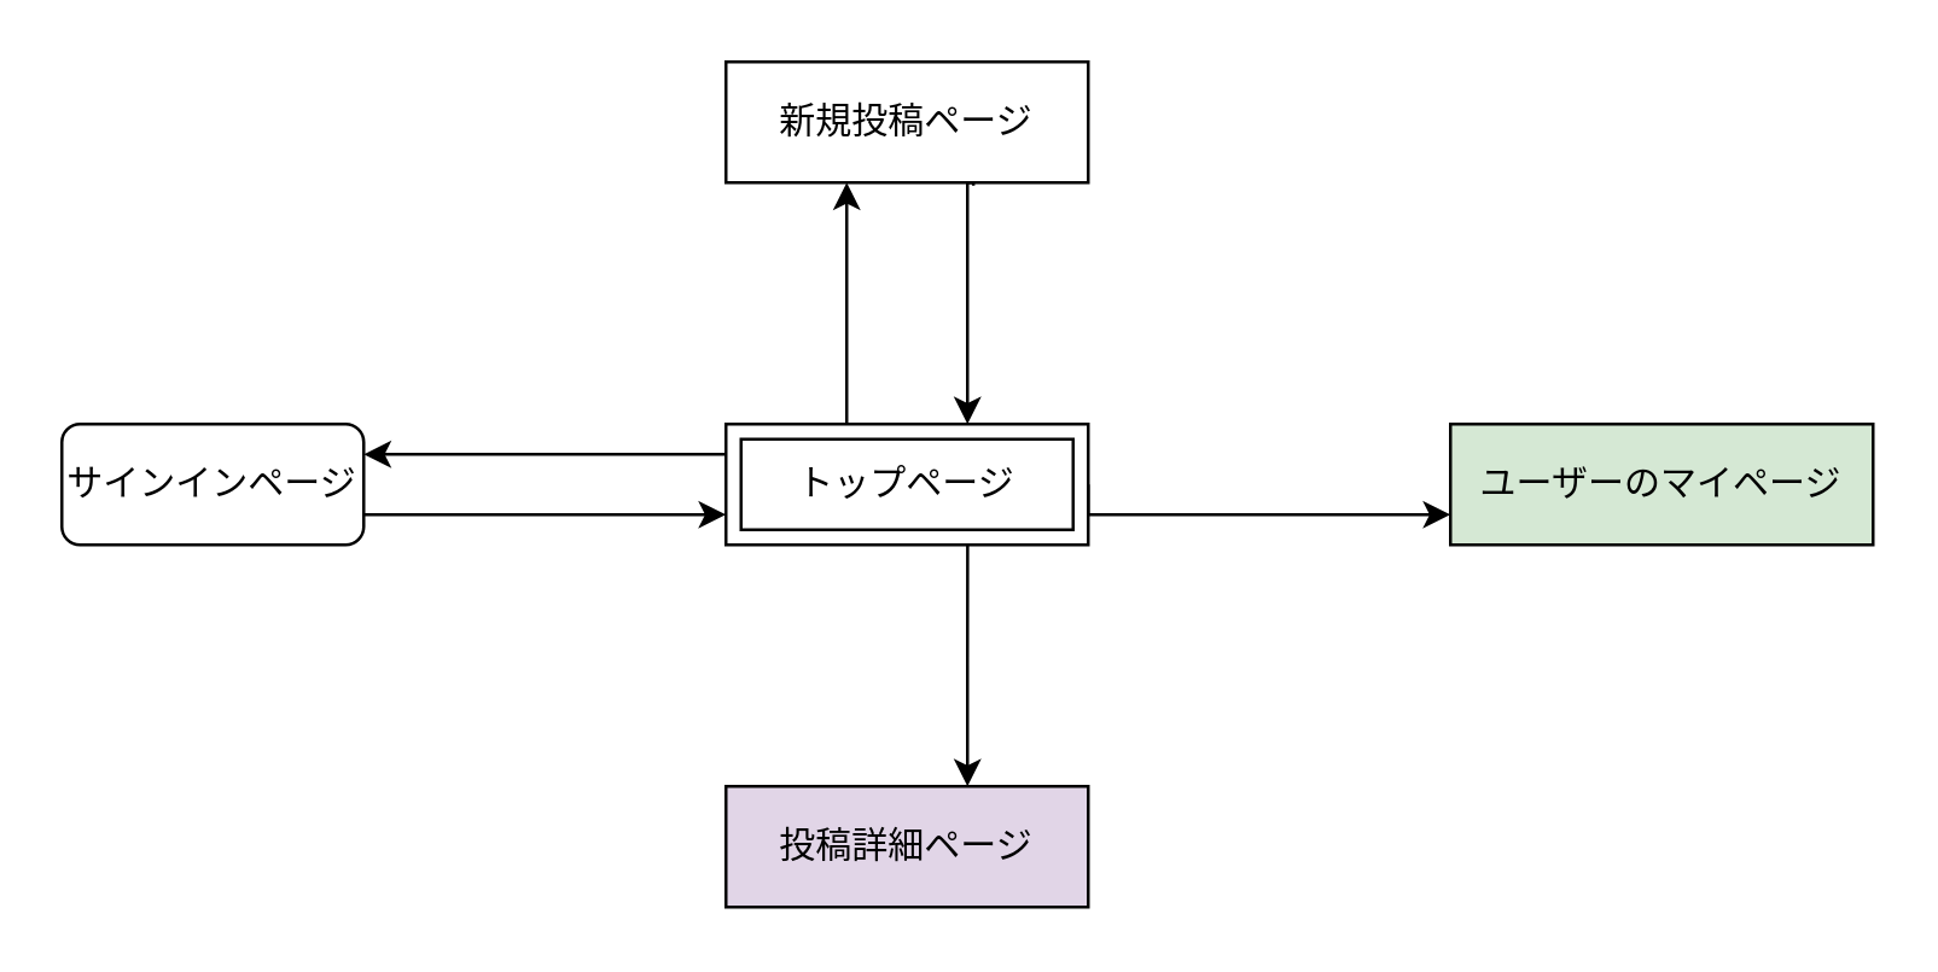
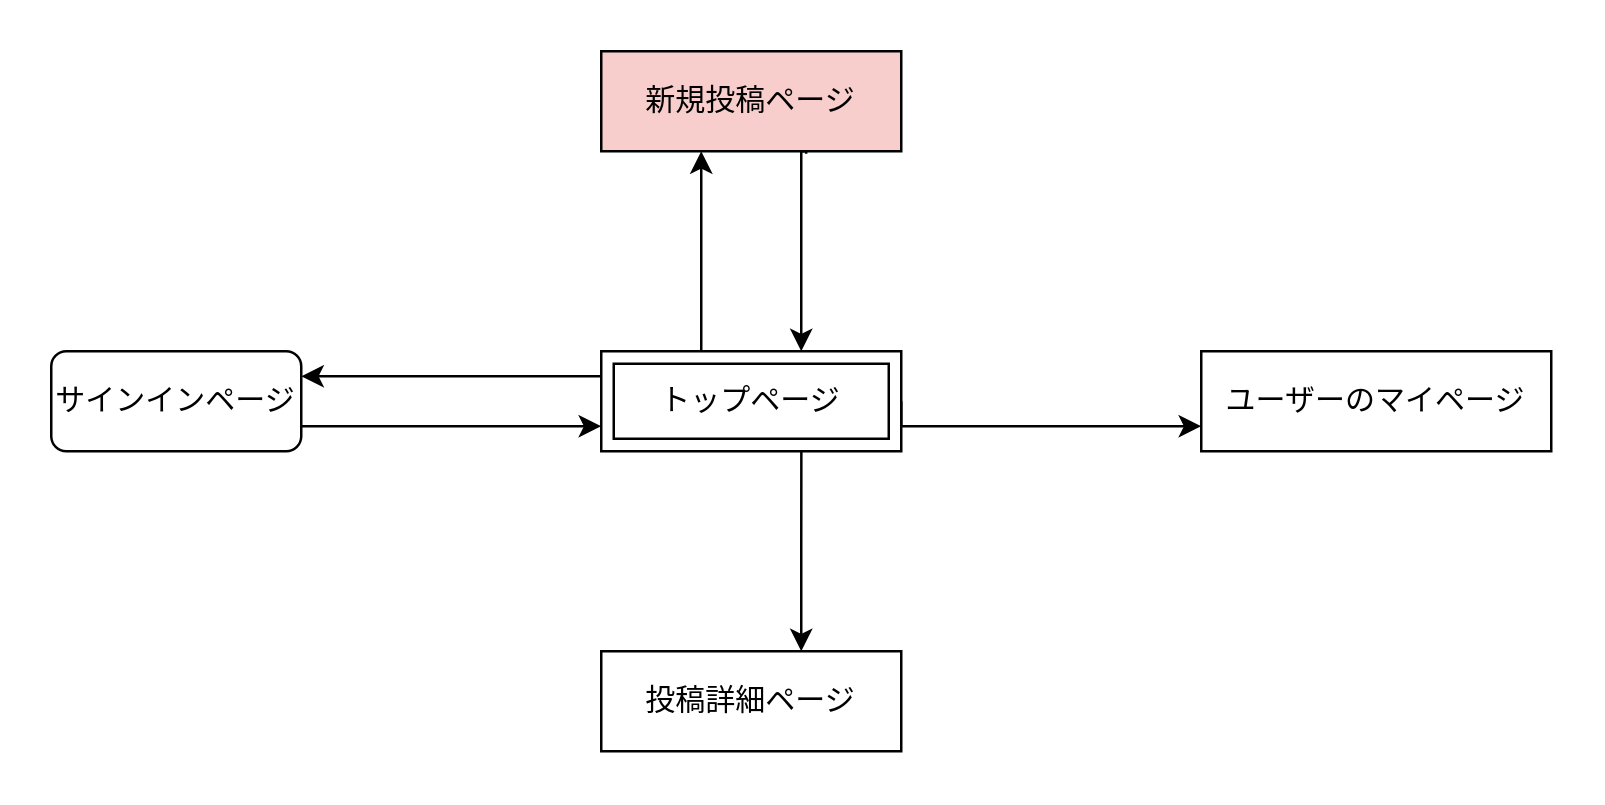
- <mxCell id="5" value="新規投稿ページ" style="whiteSpace=wrap;html=1;align=center;" vertex="1" parent="1"><mxGeometry x="240" y="20" width="120" height="40" as="geometry" /></mxCell>
+ <mxCell id="5" value="新規投稿ページ" style="whiteSpace=wrap;html=1;align=center;fillColor=#f8cecc;" vertex="1" parent="1"><mxGeometry x="240" y="20" width="120" height="40" as="geometry" /></mxCell>
- <mxCell id="6" value="ユーザーのマイページ" style="whiteSpace=wrap;html=1;align=center;fillColor=#d5e8d4;" vertex="1" parent="1"><mxGeometry x="480" y="140" width="140" height="40" as="geometry" /></mxCell>
+ <mxCell id="6" value="ユーザーのマイページ" style="whiteSpace=wrap;html=1;align=center;" vertex="1" parent="1"><mxGeometry x="480" y="140" width="140" height="40" as="geometry" /></mxCell>
- <mxCell id="7" value="投稿詳細ページ" style="whiteSpace=wrap;html=1;align=center;fillColor=#e1d5e7;" vertex="1" parent="1"><mxGeometry x="240" y="260" width="120" height="40" as="geometry" /></mxCell>
+ <mxCell id="7" value="投稿詳細ページ" style="whiteSpace=wrap;html=1;align=center;" vertex="1" parent="1"><mxGeometry x="240" y="260" width="120" height="40" as="geometry" /></mxCell>
